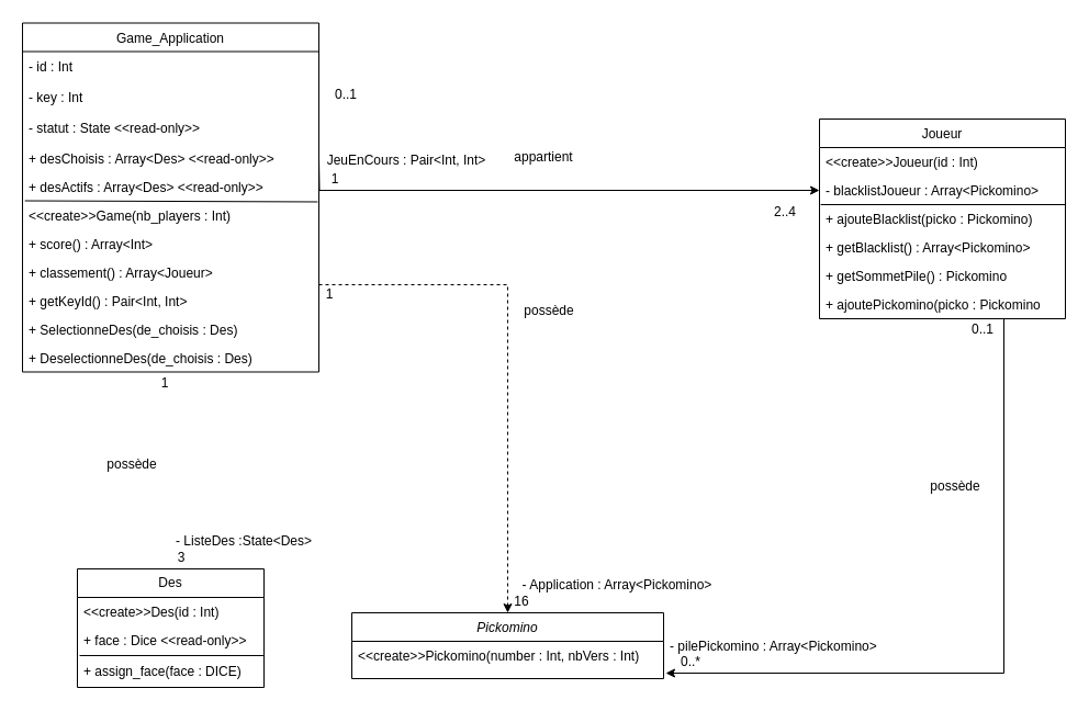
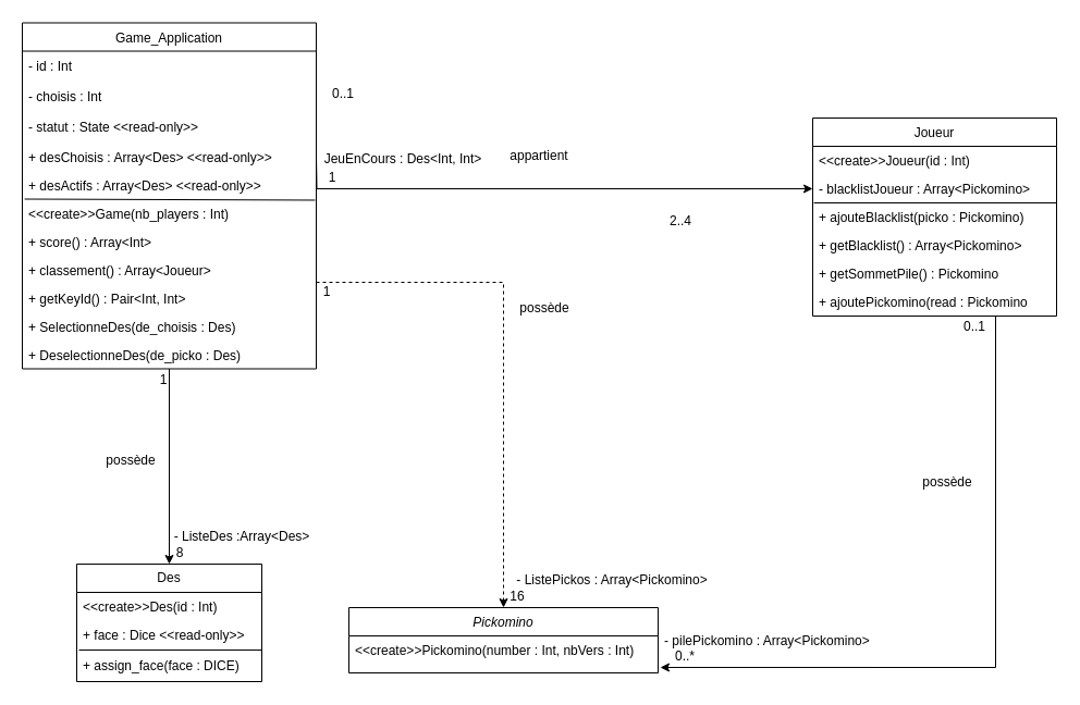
- <mxCell id="7" value="- key : Int" style="text;align=left;verticalAlign=top;spacingLeft=4;spacingRight=4;overflow=hidden;rotatable=0;points=[[0,0.5],[1,0.5]];portConstraint=eastwest;" vertex="1" parent="5"><mxGeometry y="54" width="270" height="28" as="geometry" /></mxCell>
+ <mxCell id="7" value="- choisis : Int" style="text;align=left;verticalAlign=top;spacingLeft=4;spacingRight=4;overflow=hidden;rotatable=0;points=[[0,0.5],[1,0.5]];portConstraint=eastwest;" vertex="1" parent="5"><mxGeometry y="54" width="270" height="28" as="geometry" /></mxCell>
- <mxCell id="50" value="JeuEnCours : Pair&amp;lt;Int, Int&amp;gt;" style="text;html=1;strokeColor=none;fillColor=none;align=center;verticalAlign=middle;whiteSpace=wrap;rounded=0;" vertex="1" parent="1"><mxGeometry x="290" y="130.5" width="160" height="30" as="geometry" /></mxCell>
+ <mxCell id="50" value="JeuEnCours : Des&amp;lt;Int, Int&amp;gt;" style="text;html=1;strokeColor=none;fillColor=none;align=center;verticalAlign=middle;whiteSpace=wrap;rounded=0;" vertex="1" parent="1"><mxGeometry x="290" y="130.5" width="160" height="30" as="geometry" /></mxCell>
- <mxCell id="32" value="2..4" style="text;html=1;strokeColor=none;fillColor=none;align=center;verticalAlign=middle;whiteSpace=wrap;rounded=0;" parent="1" vertex="1"><mxGeometry x="690" y="183" width="50" height="20" as="geometry" /></mxCell>
+ <mxCell id="32" value="2..4" style="text;html=1;strokeColor=none;fillColor=none;align=center;verticalAlign=middle;whiteSpace=wrap;rounded=0;" parent="1" vertex="1"><mxGeometry x="600" y="193" width="50" height="20" as="geometry" /></mxCell>
- <mxCell id="26" value="+ ajoutePickomino(picko : Pickomino " style="text;align=left;verticalAlign=top;spacingLeft=4;spacingRight=4;overflow=hidden;rotatable=0;points=[[0,0.5],[1,0.5]];portConstraint=eastwest;rounded=0;shadow=0;html=0;" vertex="1" parent="19"><mxGeometry y="156" width="224" height="26" as="geometry" /></mxCell>
+ <mxCell id="26" value="+ ajoutePickomino(read : Pickomino " style="text;align=left;verticalAlign=top;spacingLeft=4;spacingRight=4;overflow=hidden;rotatable=0;points=[[0,0.5],[1,0.5]];portConstraint=eastwest;rounded=0;shadow=0;html=0;" vertex="1" parent="19"><mxGeometry y="156" width="224" height="26" as="geometry" /></mxCell>
- <mxCell id="17" value="+ DeselectionneDes(de_choisis : Des)" style="text;align=left;verticalAlign=top;spacingLeft=4;spacingRight=4;overflow=hidden;rotatable=0;points=[[0,0.5],[1,0.5]];portConstraint=eastwest;rounded=0;shadow=0;html=0;" vertex="1" parent="5"><mxGeometry y="292" width="270" height="26" as="geometry" /></mxCell>
+ <mxCell id="17" value="+ DeselectionneDes(de_picko : Des)" style="text;align=left;verticalAlign=top;spacingLeft=4;spacingRight=4;overflow=hidden;rotatable=0;points=[[0,0.5],[1,0.5]];portConstraint=eastwest;rounded=0;shadow=0;html=0;" vertex="1" parent="5"><mxGeometry y="292" width="270" height="26" as="geometry" /></mxCell>
+ <mxCell id="45" value="" style="edgeStyle=orthogonalEdgeStyle;rounded=0;orthogonalLoop=1;jettySize=auto;html=1;exitX=0.5;exitY=1;exitDx=0;exitDy=0;entryX=0.5;entryY=0;entryDx=0;entryDy=0;" edge="1" parent="1" source="5" target="27"><mxGeometry relative="1" as="geometry"><mxPoint x="155" y="364.5" as="sourcePoint" /><mxPoint x="145" y="364.5" as="targetPoint" /></mxGeometry></mxCell>
- <mxCell id="47" value="- ListeDes :State&amp;lt;Des&amp;gt;" style="text;html=1;strokeColor=none;fillColor=none;align=center;verticalAlign=middle;whiteSpace=wrap;rounded=0;" vertex="1" parent="1"><mxGeometry x="154" y="478" width="136" height="30" as="geometry" /></mxCell>
+ <mxCell id="47" value="- ListeDes :Array&amp;lt;Des&amp;gt;" style="text;html=1;strokeColor=none;fillColor=none;align=center;verticalAlign=middle;whiteSpace=wrap;rounded=0;" vertex="1" parent="1"><mxGeometry x="154" y="478" width="136" height="30" as="geometry" /></mxCell>
- <mxCell id="35" value="3" style="text;html=1;strokeColor=none;fillColor=none;align=center;verticalAlign=middle;whiteSpace=wrap;rounded=0;" parent="1" vertex="1"><mxGeometry x="150" y="498" width="30" height="20" as="geometry" /></mxCell>
+ <mxCell id="35" value="8" style="text;html=1;strokeColor=none;fillColor=none;align=center;verticalAlign=middle;whiteSpace=wrap;rounded=0;" parent="1" vertex="1"><mxGeometry x="150" y="498" width="30" height="20" as="geometry" /></mxCell>
- <mxCell id="48" value="- Application : Array&amp;lt;Pickomino&amp;gt;" style="text;html=1;strokeColor=none;fillColor=none;align=center;verticalAlign=middle;whiteSpace=wrap;rounded=0;" vertex="1" parent="1"><mxGeometry x="464" y="518" width="196" height="30" as="geometry" /></mxCell>
+ <mxCell id="48" value="- ListePickos : Array&amp;lt;Pickomino&amp;gt;" style="text;html=1;strokeColor=none;fillColor=none;align=center;verticalAlign=middle;whiteSpace=wrap;rounded=0;" vertex="1" parent="1"><mxGeometry x="464" y="518" width="196" height="30" as="geometry" /></mxCell>
